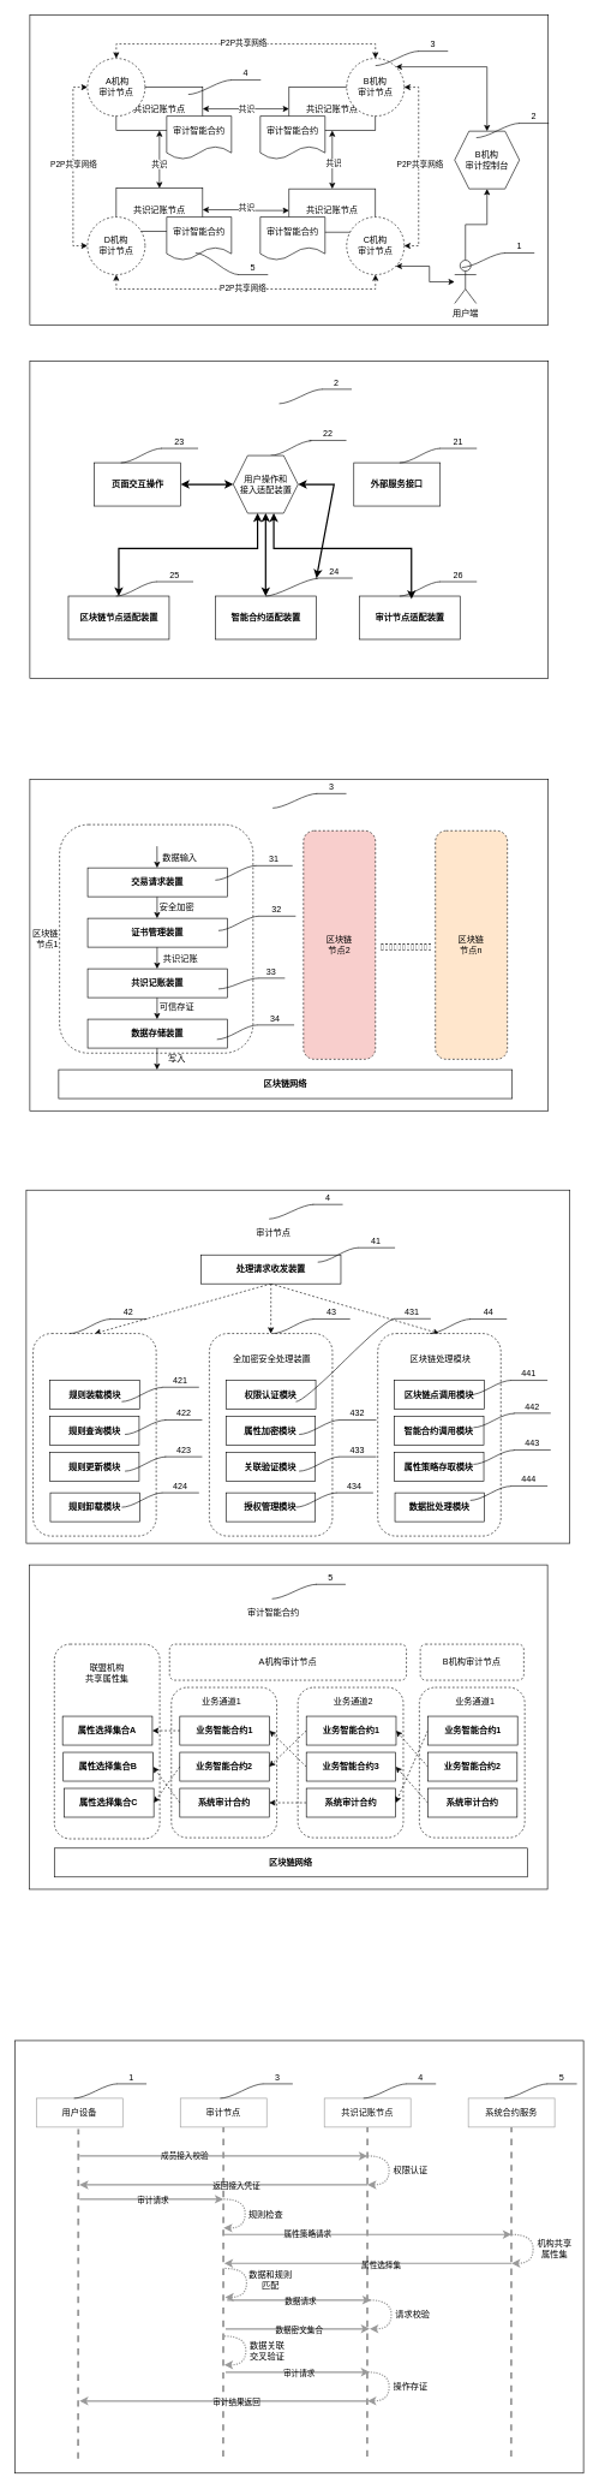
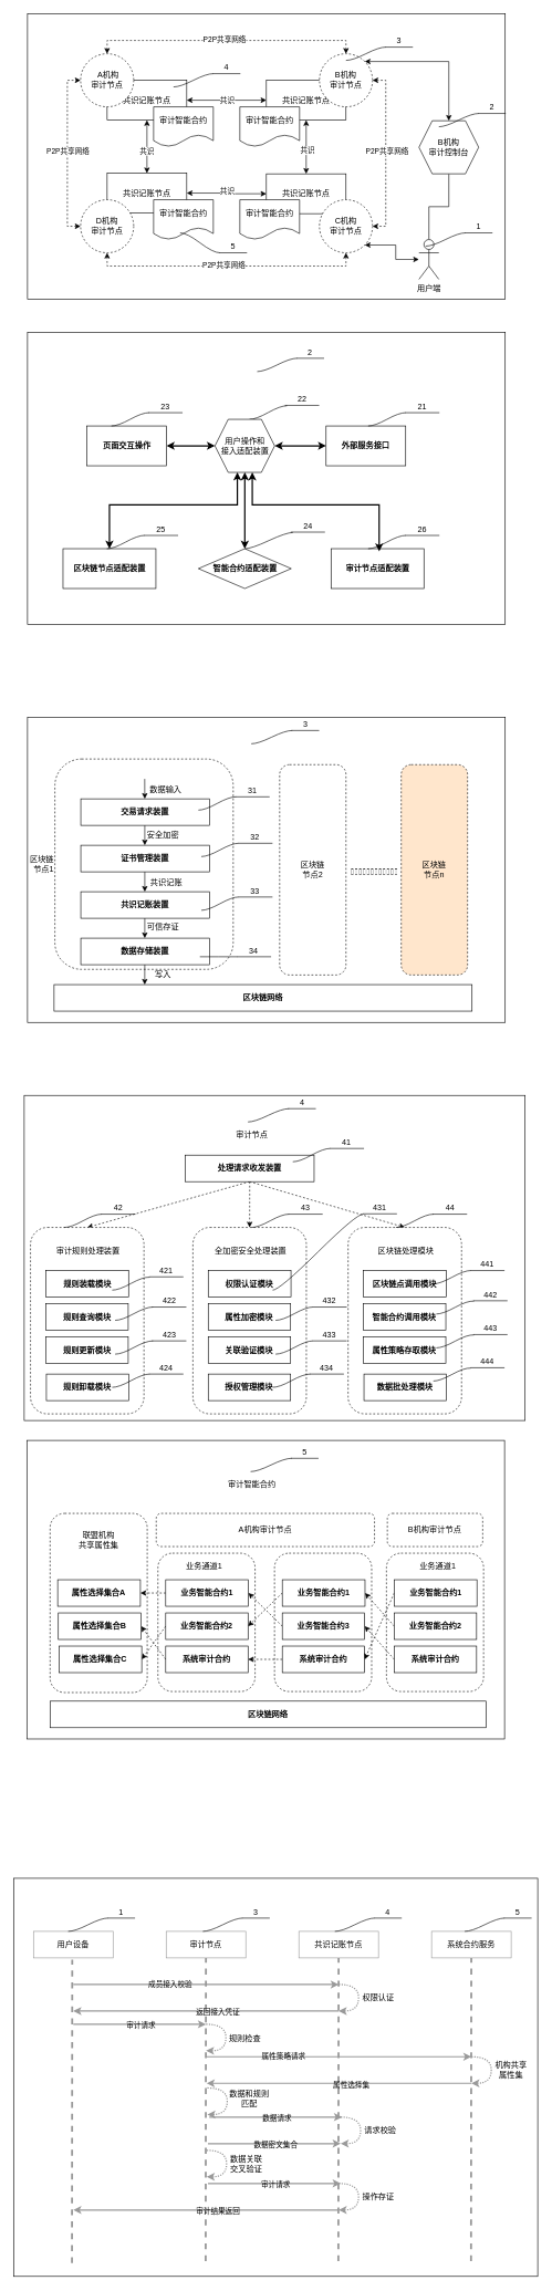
- <mxCell id="43" style="edgeStyle=orthogonalEdgeStyle;rounded=0;orthogonalLoop=1;jettySize=auto;html=1;exitX=0.5;exitY=0;exitDx=0;exitDy=0;exitPerimeter=0;entryX=0.5;entryY=1;entryDx=0;entryDy=0;startArrow=none;startFill=0;" parent="1" source="44" target="47" edge="1"><mxGeometry relative="1" as="geometry" /></mxCell>
+ <mxCell id="43" style="edgeStyle=orthogonalEdgeStyle;rounded=0;orthogonalLoop=1;jettySize=auto;html=1;exitX=0.5;exitY=0;exitDx=0;exitDy=0;exitPerimeter=0;entryX=0.5;entryY=1;entryDx=0;entryDy=0;startArrow=none;startFill=0;endArrow=none;" parent="1" source="44" target="47" edge="1"><mxGeometry relative="1" as="geometry" /></mxCell>
- <mxCell id="54" style="edgeStyle=orthogonalEdgeStyle;rounded=0;orthogonalLoop=1;jettySize=auto;html=1;exitX=1;exitY=0.5;exitDx=0;exitDy=0;startArrow=classic;startFill=1;endArrow=classic;endFill=1;strokeWidth=2;" edge="1" parent="1" source="73" target="65"><mxGeometry relative="1" as="geometry"><mxPoint x="431.5" y="671" as="sourcePoint" /></mxGeometry></mxCell>
+ <mxCell id="54" style="edgeStyle=orthogonalEdgeStyle;rounded=0;orthogonalLoop=1;jettySize=auto;html=1;exitX=1;exitY=0.5;exitDx=0;exitDy=0;entryX=0;entryY=0.5;entryDx=0;entryDy=0;startArrow=classic;startFill=1;endArrow=classic;endFill=1;strokeWidth=2;" edge="1" parent="1" source="73" target="56"><mxGeometry relative="1" as="geometry"><mxPoint x="431.5" y="671" as="sourcePoint" /></mxGeometry></mxCell>
- <mxCell id="57" value="&lt;b&gt;智能合约适配装置&lt;/b&gt;" style="rounded=0;whiteSpace=wrap;html=1;strokeColor=default;labelPosition=center;verticalLabelPosition=middle;align=center;verticalAlign=middle;" vertex="1" parent="1"><mxGeometry x="298.5" y="826" width="140" height="60" as="geometry" /></mxCell>
+ <mxCell id="57" value="&lt;b&gt;智能合约适配装置&lt;/b&gt;" style="rhombus;whiteSpace=wrap;html=1;strokeColor=default;labelPosition=center;verticalLabelPosition=middle;align=center;verticalAlign=middle;" vertex="1" parent="1"><mxGeometry x="298.5" y="826" width="140" height="60" as="geometry" /></mxCell>
- <mxCell id="140" value="区块链&lt;br&gt;节点2" style="rounded=1;whiteSpace=wrap;html=1;dashed=1;fillColor=#f8cecc;" vertex="1" parent="1"><mxGeometry x="421" y="1151.5" width="100" height="317" as="geometry" /></mxCell>
+ <mxCell id="140" value="区块链&lt;br&gt;节点2" style="rounded=1;whiteSpace=wrap;html=1;dashed=1;" vertex="1" parent="1"><mxGeometry x="421" y="1151.5" width="100" height="317" as="geometry" /></mxCell>
- <mxCell id="136" value="33" style="whiteSpace=wrap;html=1;shape=partialRectangle;top=0;left=0;bottom=1;right=0;points=[[0,1],[1,1]];fillColor=none;align=center;verticalAlign=bottom;routingCenterY=0.5;snapToPoint=1;recursiveResize=0;autosize=1;treeFolding=1;treeMoving=1;newEdgeStyle={&quot;edgeStyle&quot;:&quot;entityRelationEdgeStyle&quot;,&quot;startArrow&quot;:&quot;none&quot;,&quot;endArrow&quot;:&quot;none&quot;,&quot;segment&quot;:10,&quot;curved&quot;:1};strokeColor=default;strokeWidth=1;" vertex="1" parent="1"><mxGeometry x="359.44" y="1331" width="35" height="25" as="geometry" /></mxCell>
+ <mxCell id="136" value="33" style="whiteSpace=wrap;html=1;shape=partialRectangle;top=0;left=0;bottom=1;right=0;points=[[0,1],[1,1]];fillColor=none;align=center;verticalAlign=bottom;routingCenterY=0.5;snapToPoint=1;recursiveResize=0;autosize=1;treeFolding=1;treeMoving=1;newEdgeStyle={&quot;edgeStyle&quot;:&quot;entityRelationEdgeStyle&quot;,&quot;startArrow&quot;:&quot;none&quot;,&quot;endArrow&quot;:&quot;none&quot;,&quot;segment&quot;:10,&quot;curved&quot;:1};strokeColor=default;strokeWidth=1;" vertex="1" parent="1"><mxGeometry x="359.44" y="1331" width="50" height="20" as="geometry" /></mxCell>
- <mxCell id="138" value="34" style="whiteSpace=wrap;html=1;shape=partialRectangle;top=0;left=0;bottom=1;right=0;points=[[0,1],[1,1]];fillColor=none;align=center;verticalAlign=bottom;routingCenterY=0.5;snapToPoint=1;recursiveResize=0;autosize=1;treeFolding=1;treeMoving=1;newEdgeStyle={&quot;edgeStyle&quot;:&quot;entityRelationEdgeStyle&quot;,&quot;startArrow&quot;:&quot;none&quot;,&quot;endArrow&quot;:&quot;none&quot;,&quot;segment&quot;:10,&quot;curved&quot;:1};strokeColor=default;strokeWidth=1;" vertex="1" parent="1"><mxGeometry x="357.31" y="1401" width="50" height="20" as="geometry" /></mxCell>
+ <mxCell id="138" value="34" style="whiteSpace=wrap;html=1;shape=partialRectangle;top=0;left=0;bottom=1;right=0;points=[[0,1],[1,1]];fillColor=none;align=center;verticalAlign=bottom;routingCenterY=0.5;snapToPoint=1;recursiveResize=0;autosize=1;treeFolding=1;treeMoving=1;newEdgeStyle={&quot;edgeStyle&quot;:&quot;entityRelationEdgeStyle&quot;,&quot;startArrow&quot;:&quot;none&quot;,&quot;endArrow&quot;:&quot;none&quot;,&quot;segment&quot;:10,&quot;curved&quot;:1};strokeColor=default;strokeWidth=1;" vertex="1" parent="1"><mxGeometry x="357.31" y="1421" width="50" height="20" as="geometry" /></mxCell>
+ <mxCell id="153" value="审计规则处理装置" style="text;html=1;resizable=0;autosize=1;align=center;verticalAlign=middle;points=[];fillColor=none;strokeColor=none;rounded=0;" vertex="1" parent="1"><mxGeometry x="77.47" y="1874" width="110" height="20" as="geometry" /></mxCell>
- <mxCell id="185" value="业务通道2" style="text;html=1;resizable=0;autosize=1;align=center;verticalAlign=middle;points=[];fillColor=none;strokeColor=none;rounded=0;" vertex="1" parent="1"><mxGeometry x="455.48" y="2350" width="70" height="20" as="geometry" /></mxCell>
